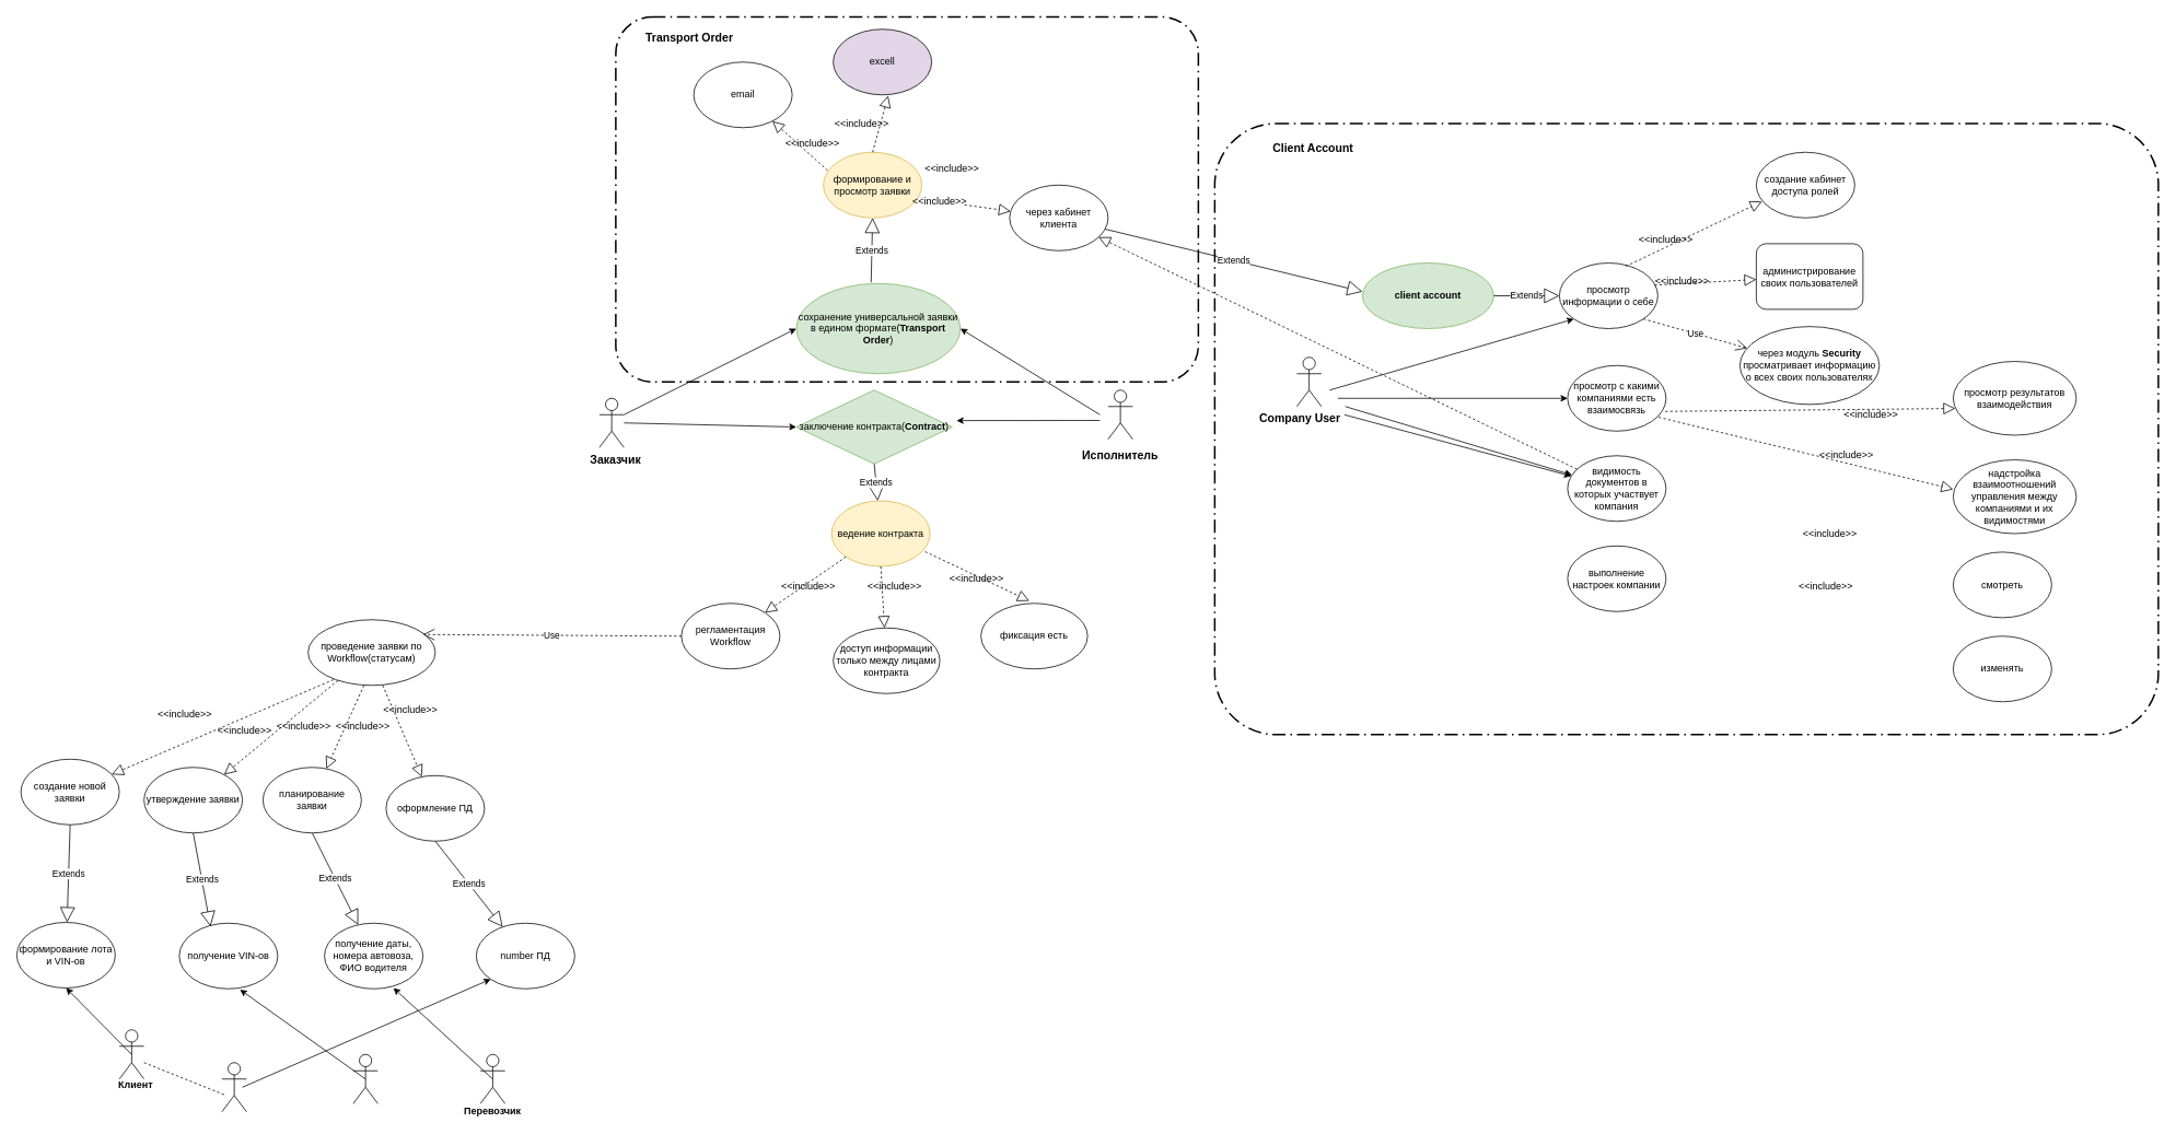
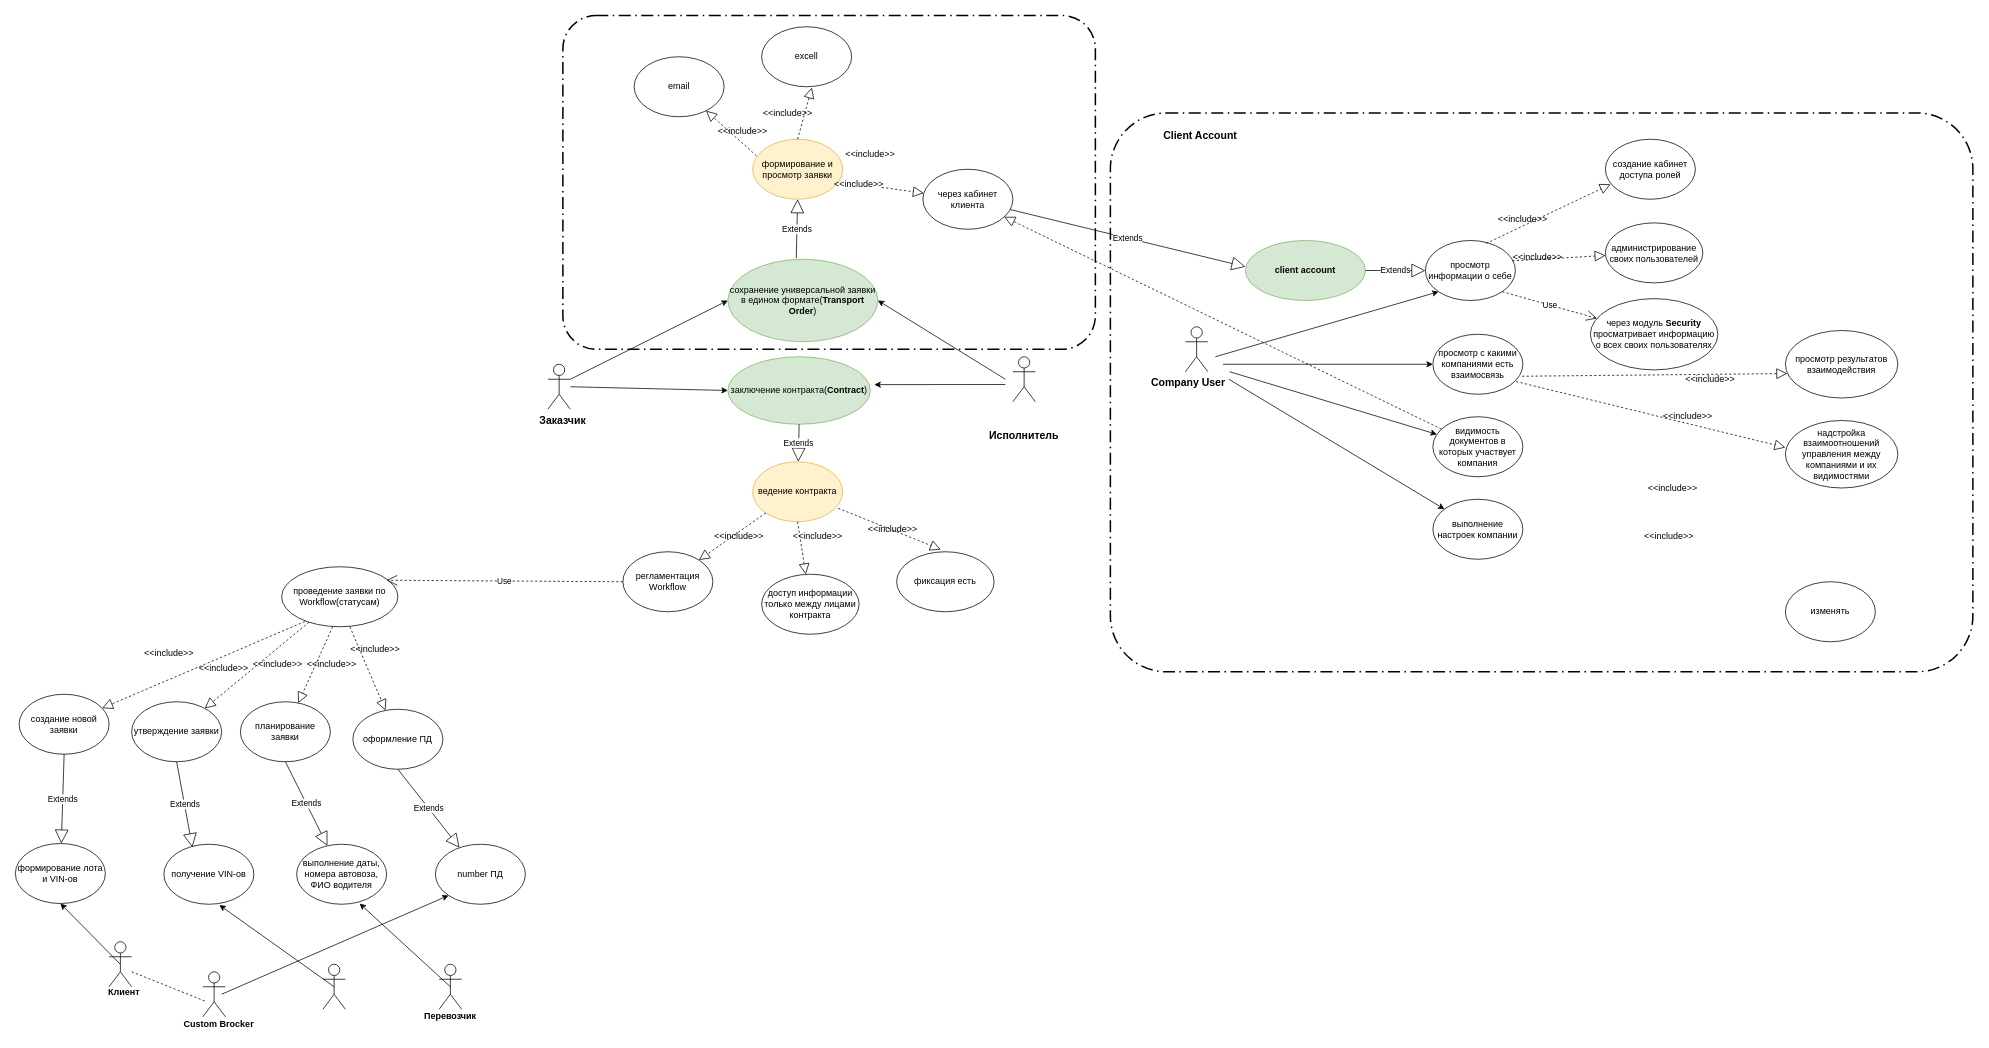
- <mxCell id="74" value="&lt;b&gt;&lt;font style=&quot;font-size: 14px&quot;&gt;Transport Order&lt;/font&gt;&lt;/b&gt;" style="text;html=1;strokeColor=none;fillColor=none;align=center;verticalAlign=middle;whiteSpace=wrap;rounded=0;" vertex="1" parent="1"><mxGeometry x="770" y="35" width="140" height="20" as="geometry" /></mxCell>
- <mxCell id="17" value="excell" style="ellipse;whiteSpace=wrap;html=1;fillColor=#e1d5e7;" parent="1" vertex="1"><mxGeometry x="1015" y="35" width="120" height="80" as="geometry" /></mxCell>
+ <mxCell id="17" value="excell" style="ellipse;whiteSpace=wrap;html=1;" parent="1" vertex="1"><mxGeometry x="1015" y="35" width="120" height="80" as="geometry" /></mxCell>
- <mxCell id="91" value="администрирование своих пользователей" style="whiteSpace=wrap;html=1;rounded=1;" vertex="1" parent="1"><mxGeometry x="2140" y="296.5" width="130" height="80" as="geometry" /></mxCell>
+ <mxCell id="91" value="администрирование своих пользователей" style="ellipse;whiteSpace=wrap;html=1;" vertex="1" parent="1"><mxGeometry x="2140" y="296.5" width="130" height="80" as="geometry" /></mxCell>
- <mxCell id="6" value="заключение контракта(&lt;b&gt;Contract&lt;/b&gt;)" style="rhombus;whiteSpace=wrap;html=1;fillColor=#d5e8d4;strokeColor=#82b366;" parent="1" vertex="1"><mxGeometry x="970" y="475" width="190" height="90" as="geometry" /></mxCell>
+ <mxCell id="6" value="заключение контракта(&lt;b&gt;Contract&lt;/b&gt;)" style="ellipse;whiteSpace=wrap;html=1;fillColor=#d5e8d4;strokeColor=#82b366;" parent="1" vertex="1"><mxGeometry x="970" y="475" width="190" height="90" as="geometry" /></mxCell>
- <mxCell id="87" value="" style="endArrow=classic;html=1;exitX=1;exitY=0.25;exitDx=0;exitDy=0;" edge="1" parent="1" source="78" target="84"><mxGeometry width="50" height="50" relative="1" as="geometry"><mxPoint x="1760" y="675" as="sourcePoint" /><mxPoint x="1810" y="625" as="targetPoint" /></mxGeometry></mxCell>
+ <mxCell id="87" value="" style="endArrow=classic;html=1;exitX=1;exitY=0.25;exitDx=0;exitDy=0;" edge="1" parent="1" source="78" target="86"><mxGeometry width="50" height="50" relative="1" as="geometry"><mxPoint x="1760" y="675" as="sourcePoint" /><mxPoint x="1810" y="625" as="targetPoint" /></mxGeometry></mxCell>
- <mxCell id="5" value="&lt;font style=&quot;font-size: 14px&quot;&gt;&lt;b&gt;Исполнитель&lt;/b&gt;&lt;/font&gt;" style="text;html=1;strokeColor=none;fillColor=none;align=center;verticalAlign=middle;whiteSpace=wrap;rounded=0;" parent="1" vertex="1"><mxGeometry x="1345" y="545" width="40" height="20" as="geometry" /></mxCell>
+ <mxCell id="5" value="&lt;font style=&quot;font-size: 14px&quot;&gt;&lt;b&gt;Исполнитель&lt;/b&gt;&lt;/font&gt;" style="text;html=1;strokeColor=none;fillColor=none;align=center;verticalAlign=middle;whiteSpace=wrap;rounded=0;" parent="1" vertex="1"><mxGeometry x="1345" y="570" width="40" height="20" as="geometry" /></mxCell>
- <mxCell id="9" value="ведение контракта" style="ellipse;whiteSpace=wrap;html=1;fillColor=#fff2cc;strokeColor=#d6b656;" parent="1" vertex="1"><mxGeometry x="1013" y="610" width="120" height="80" as="geometry" /></mxCell>
+ <mxCell id="9" value="ведение контракта" style="ellipse;whiteSpace=wrap;html=1;fillColor=#fff2cc;strokeColor=#d6b656;" parent="1" vertex="1"><mxGeometry x="1003" y="615" width="120" height="80" as="geometry" /></mxCell>
- <mxCell id="103" value="смотреть" style="ellipse;whiteSpace=wrap;html=1;" vertex="1" parent="1"><mxGeometry x="2380" y="672.5" width="120" height="80" as="geometry" /></mxCell>
- <mxCell id="48" value="получение даты, номера автовоза, ФИО водителя" style="ellipse;whiteSpace=wrap;html=1;" parent="1" vertex="1"><mxGeometry x="395" y="1125" width="120" height="80" as="geometry" /></mxCell>
+ <mxCell id="48" value="выполнение даты, номера автовоза, ФИО водителя" style="ellipse;whiteSpace=wrap;html=1;" parent="1" vertex="1"><mxGeometry x="395" y="1125" width="120" height="80" as="geometry" /></mxCell>
+ <mxCell id="53" value="&lt;b&gt;Custom Brocker&lt;/b&gt;" style="text;html=1;strokeColor=none;fillColor=none;align=center;verticalAlign=middle;whiteSpace=wrap;rounded=0;" parent="1" vertex="1"><mxGeometry x="238" y="1355" width="107" height="20" as="geometry" /></mxCell>
